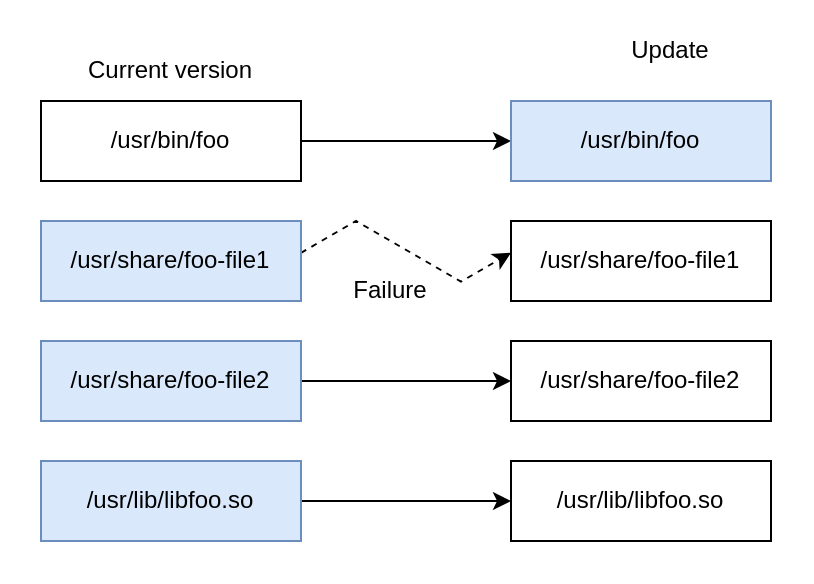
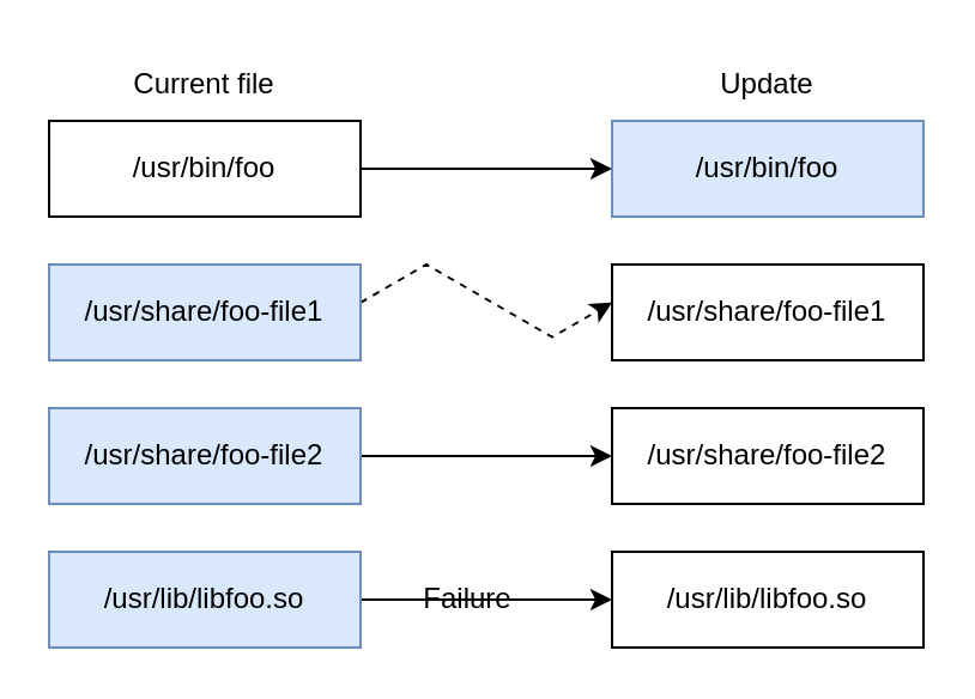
- <mxCell id="14" value="Update" style="text;html=1;strokeColor=none;fillColor=none;align=center;verticalAlign=middle;whiteSpace=wrap;rounded=0;" vertex="1" parent="1"><mxGeometry x="275" y="10" width="120" height="30" as="geometry" /></mxCell>
+ <mxCell id="14" value="Update" style="text;html=1;strokeColor=none;fillColor=none;align=center;verticalAlign=middle;whiteSpace=wrap;rounded=0;" vertex="1" parent="1"><mxGeometry x="260" y="20" width="120" height="30" as="geometry" /></mxCell>
- <mxCell id="15" value="Current version" style="text;html=1;strokeColor=none;fillColor=none;align=center;verticalAlign=middle;whiteSpace=wrap;rounded=0;" vertex="1" parent="1"><mxGeometry x="25" y="20" width="120" height="30" as="geometry" /></mxCell>
+ <mxCell id="15" value="Current file" style="text;html=1;strokeColor=none;fillColor=none;align=center;verticalAlign=middle;whiteSpace=wrap;rounded=0;" vertex="1" parent="1"><mxGeometry x="25" y="20" width="120" height="30" as="geometry" /></mxCell>
- <mxCell id="16" value="Failure" style="text;html=1;strokeColor=none;fillColor=none;align=center;verticalAlign=middle;whiteSpace=wrap;rounded=0;" vertex="1" parent="1"><mxGeometry x="165" y="130" width="60" height="30" as="geometry" /></mxCell>
+ <mxCell id="16" value="Failure" style="text;html=1;strokeColor=none;fillColor=none;align=center;verticalAlign=middle;whiteSpace=wrap;rounded=0;" vertex="1" parent="1"><mxGeometry x="165" y="235" width="60" height="30" as="geometry" /></mxCell>
